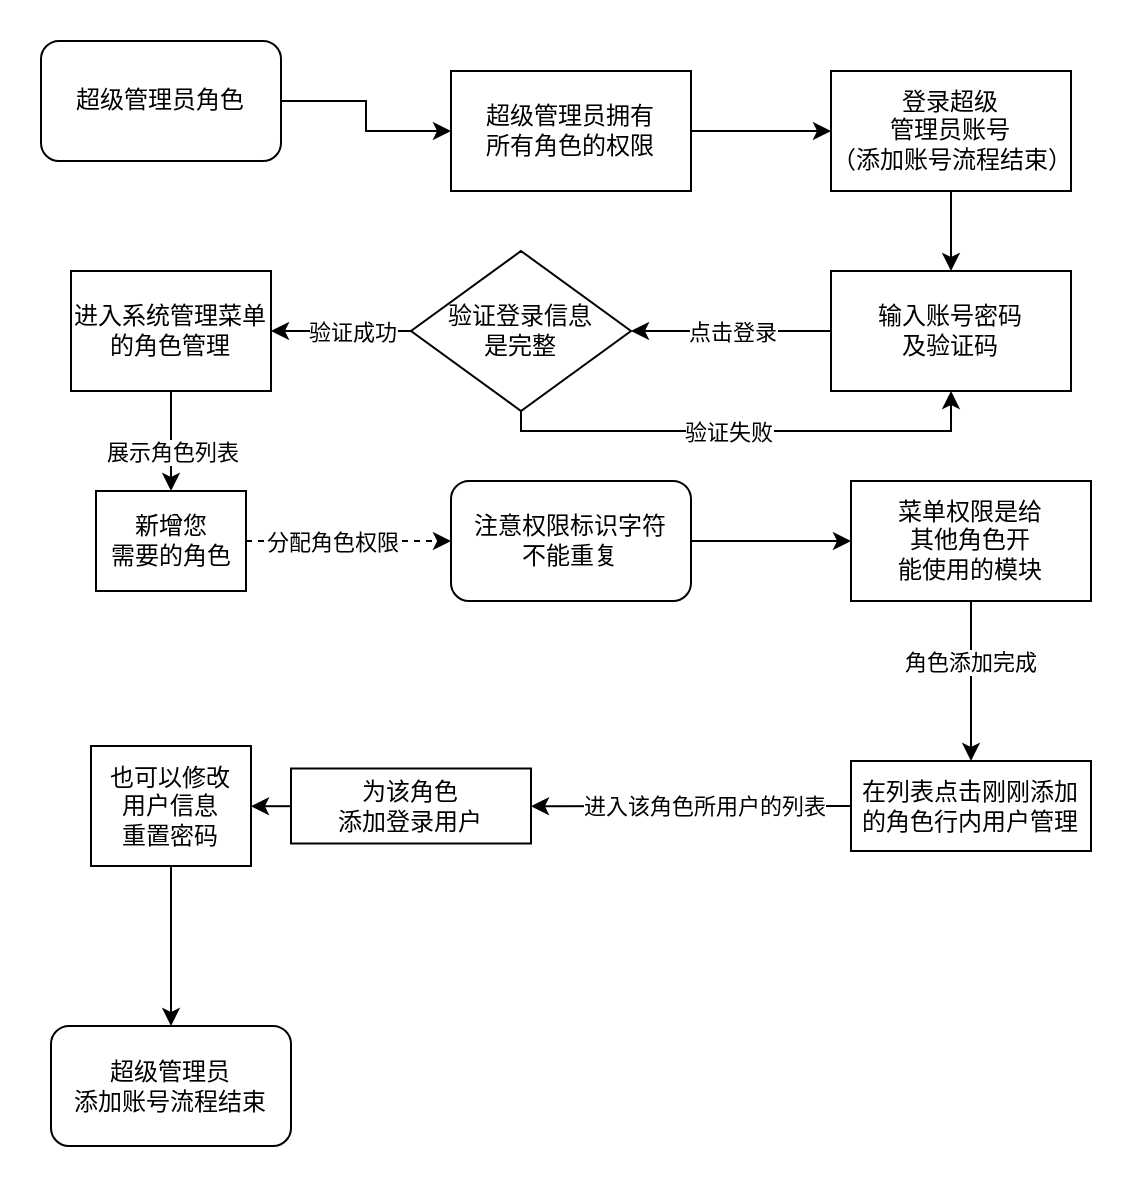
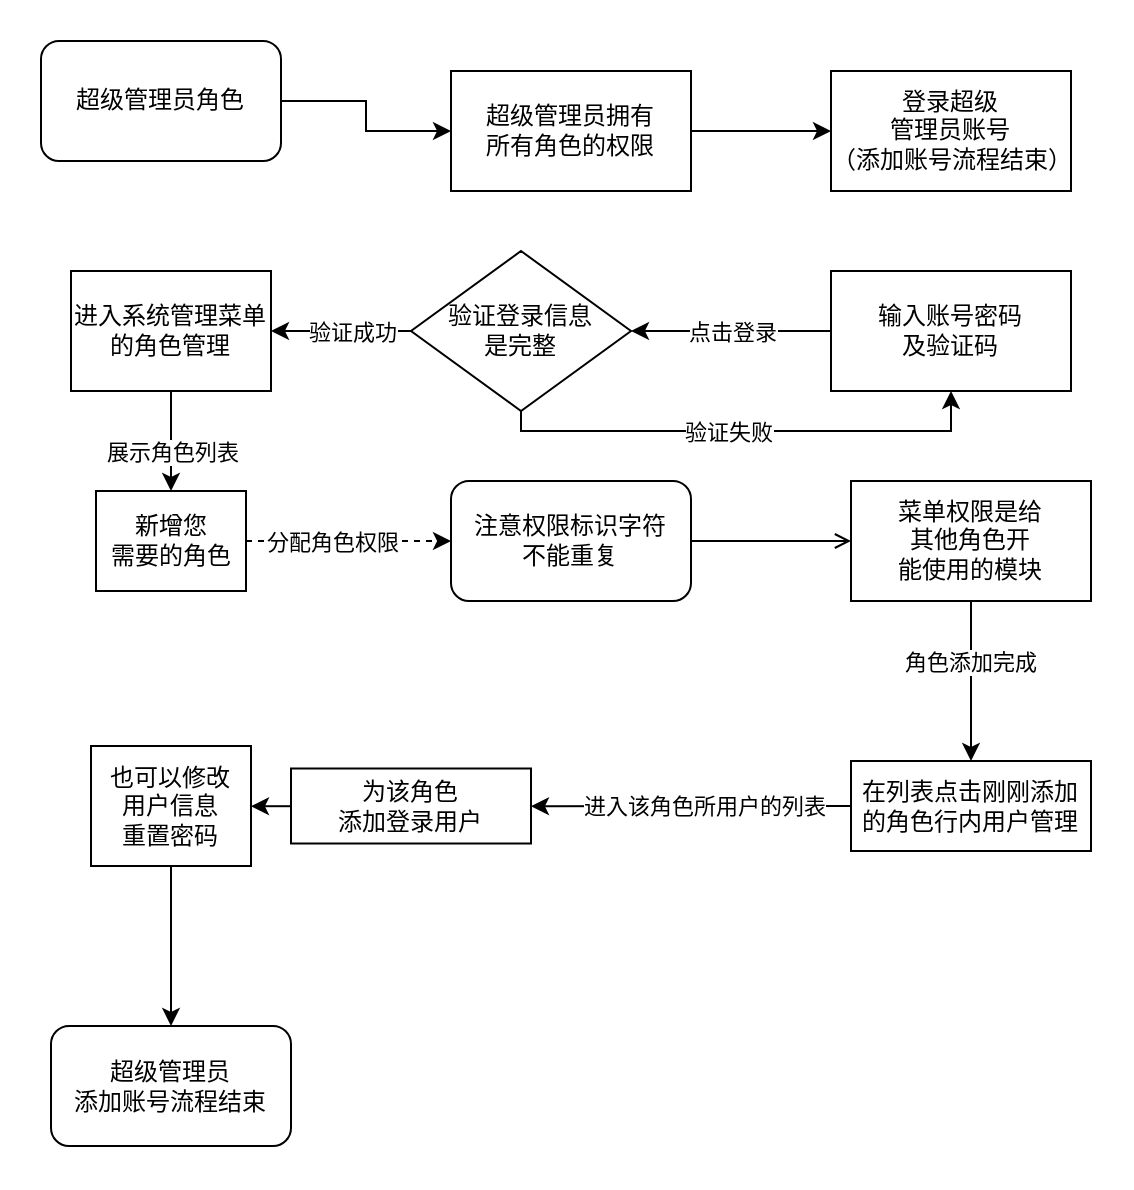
- <mxCell id="6" value="" style="edgeStyle=orthogonalEdgeStyle;rounded=0;orthogonalLoop=1;jettySize=auto;html=1;" edge="1" parent="1" source="7" target="10"><mxGeometry relative="1" as="geometry" /></mxCell>
- <mxCell id="22" value="" style="edgeStyle=orthogonalEdgeStyle;rounded=0;orthogonalLoop=1;jettySize=auto;html=1;" edge="1" parent="1" source="23" target="26"><mxGeometry relative="1" as="geometry" /></mxCell>
+ <mxCell id="22" value="" style="edgeStyle=orthogonalEdgeStyle;rounded=0;orthogonalLoop=1;jettySize=auto;html=1;endArrow=open;" edge="1" parent="1" source="23" target="26"><mxGeometry relative="1" as="geometry" /></mxCell>
